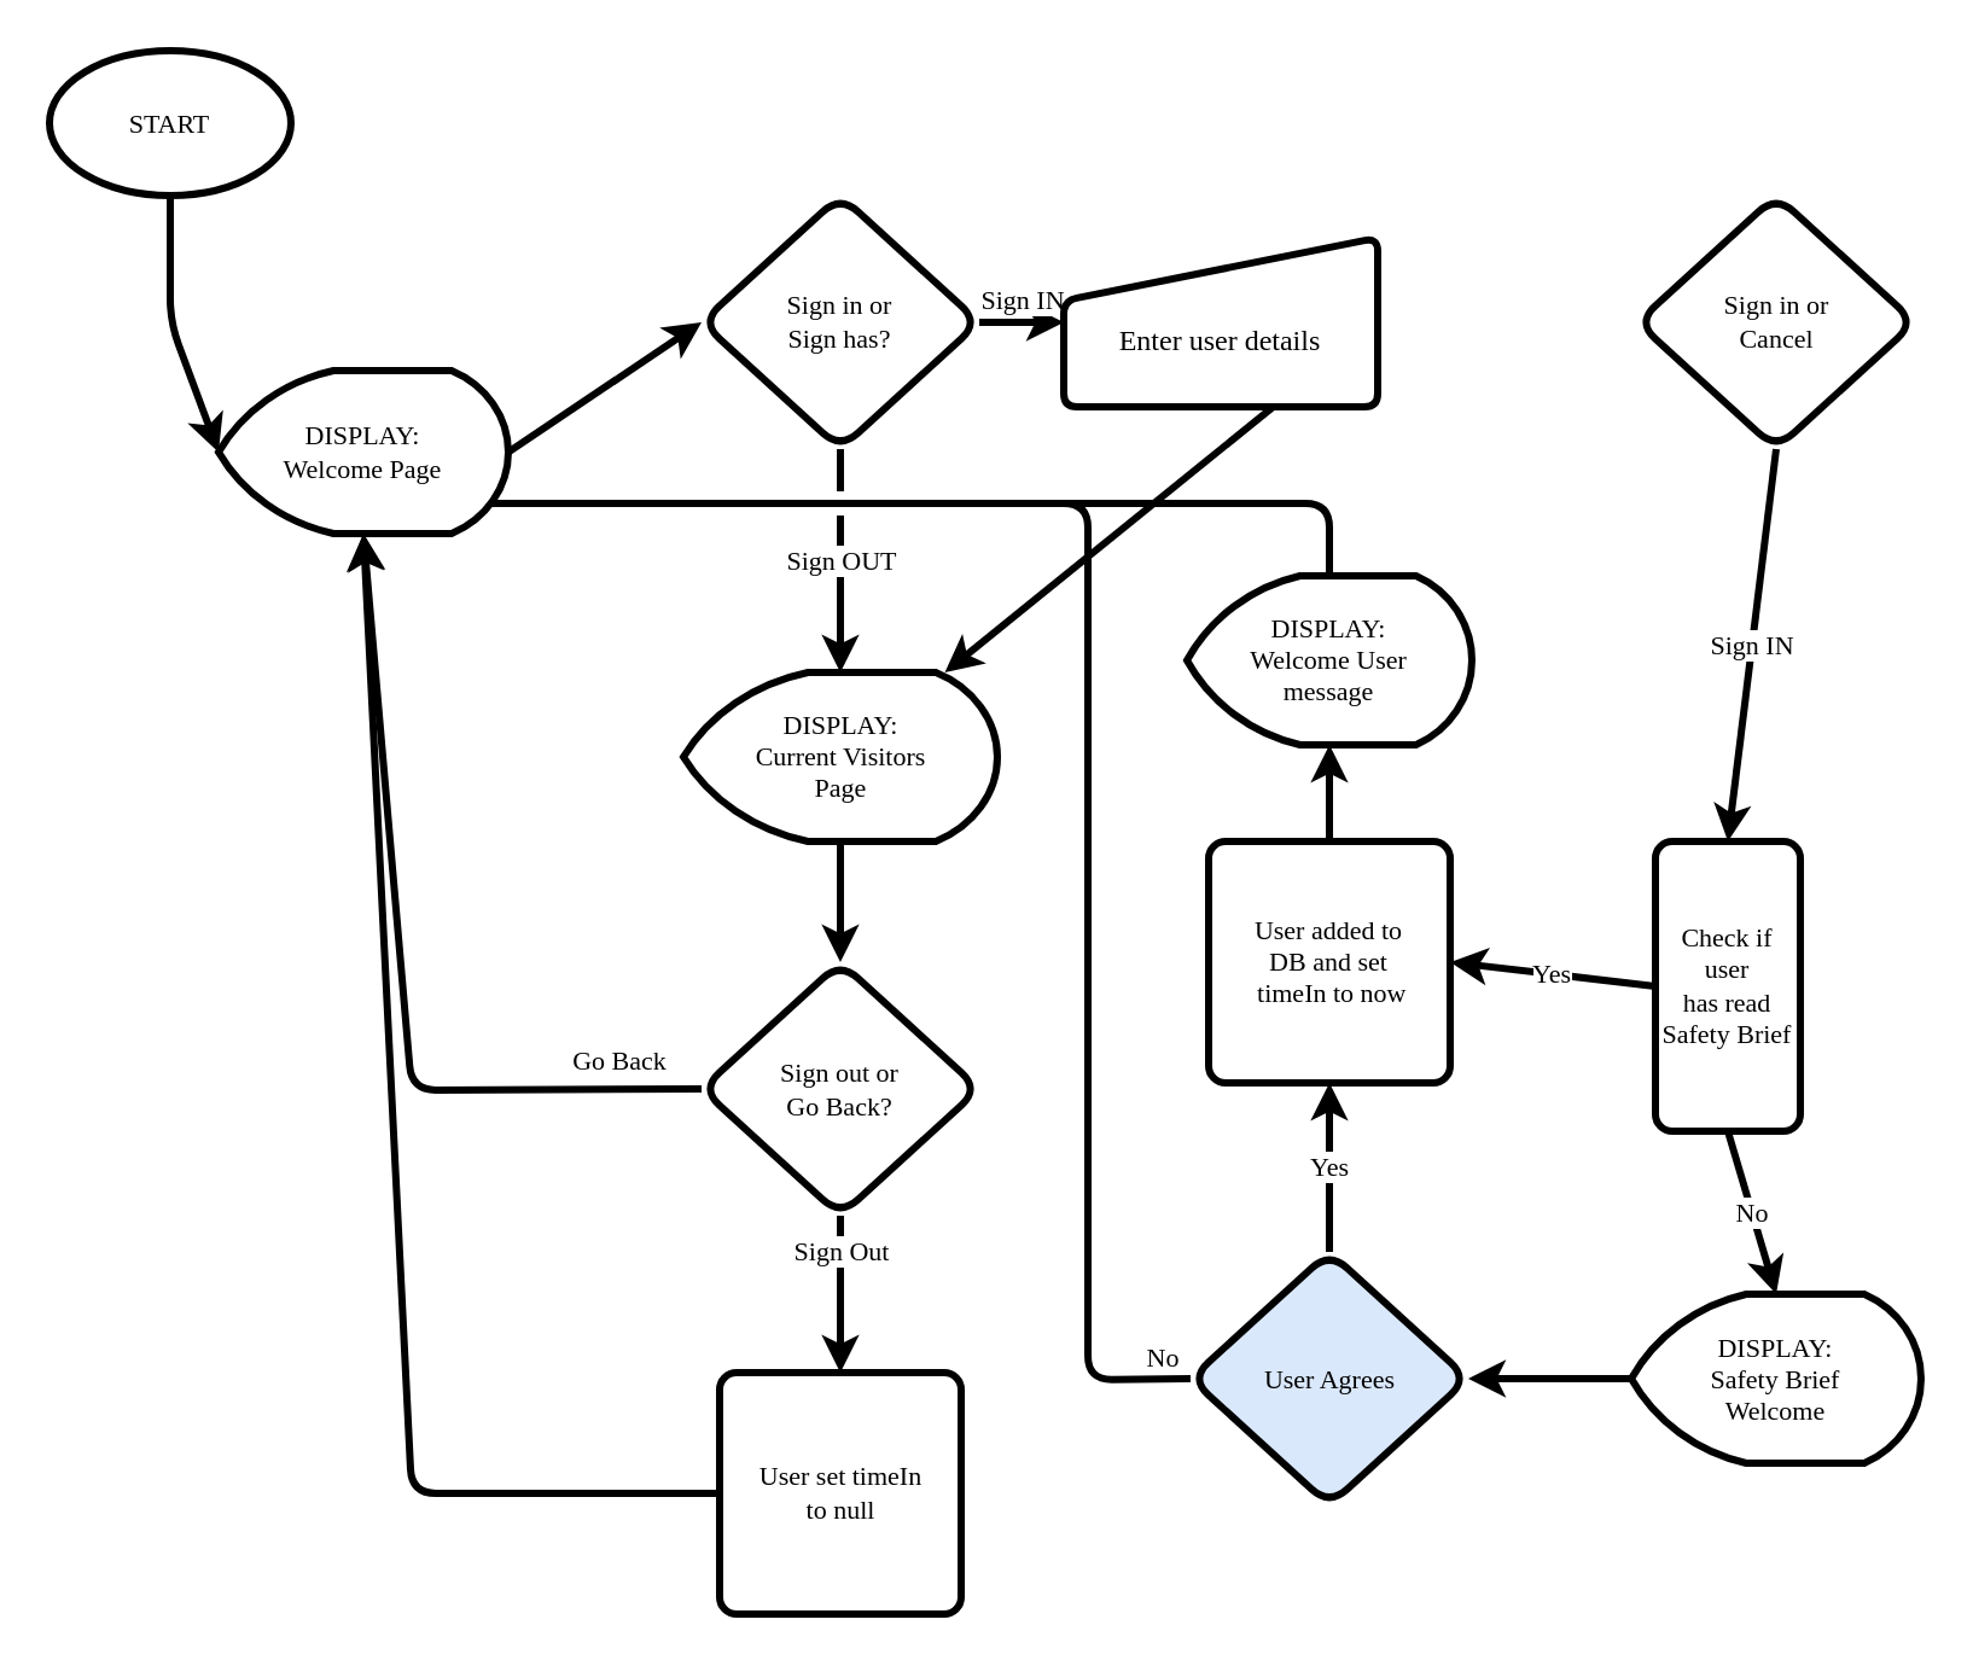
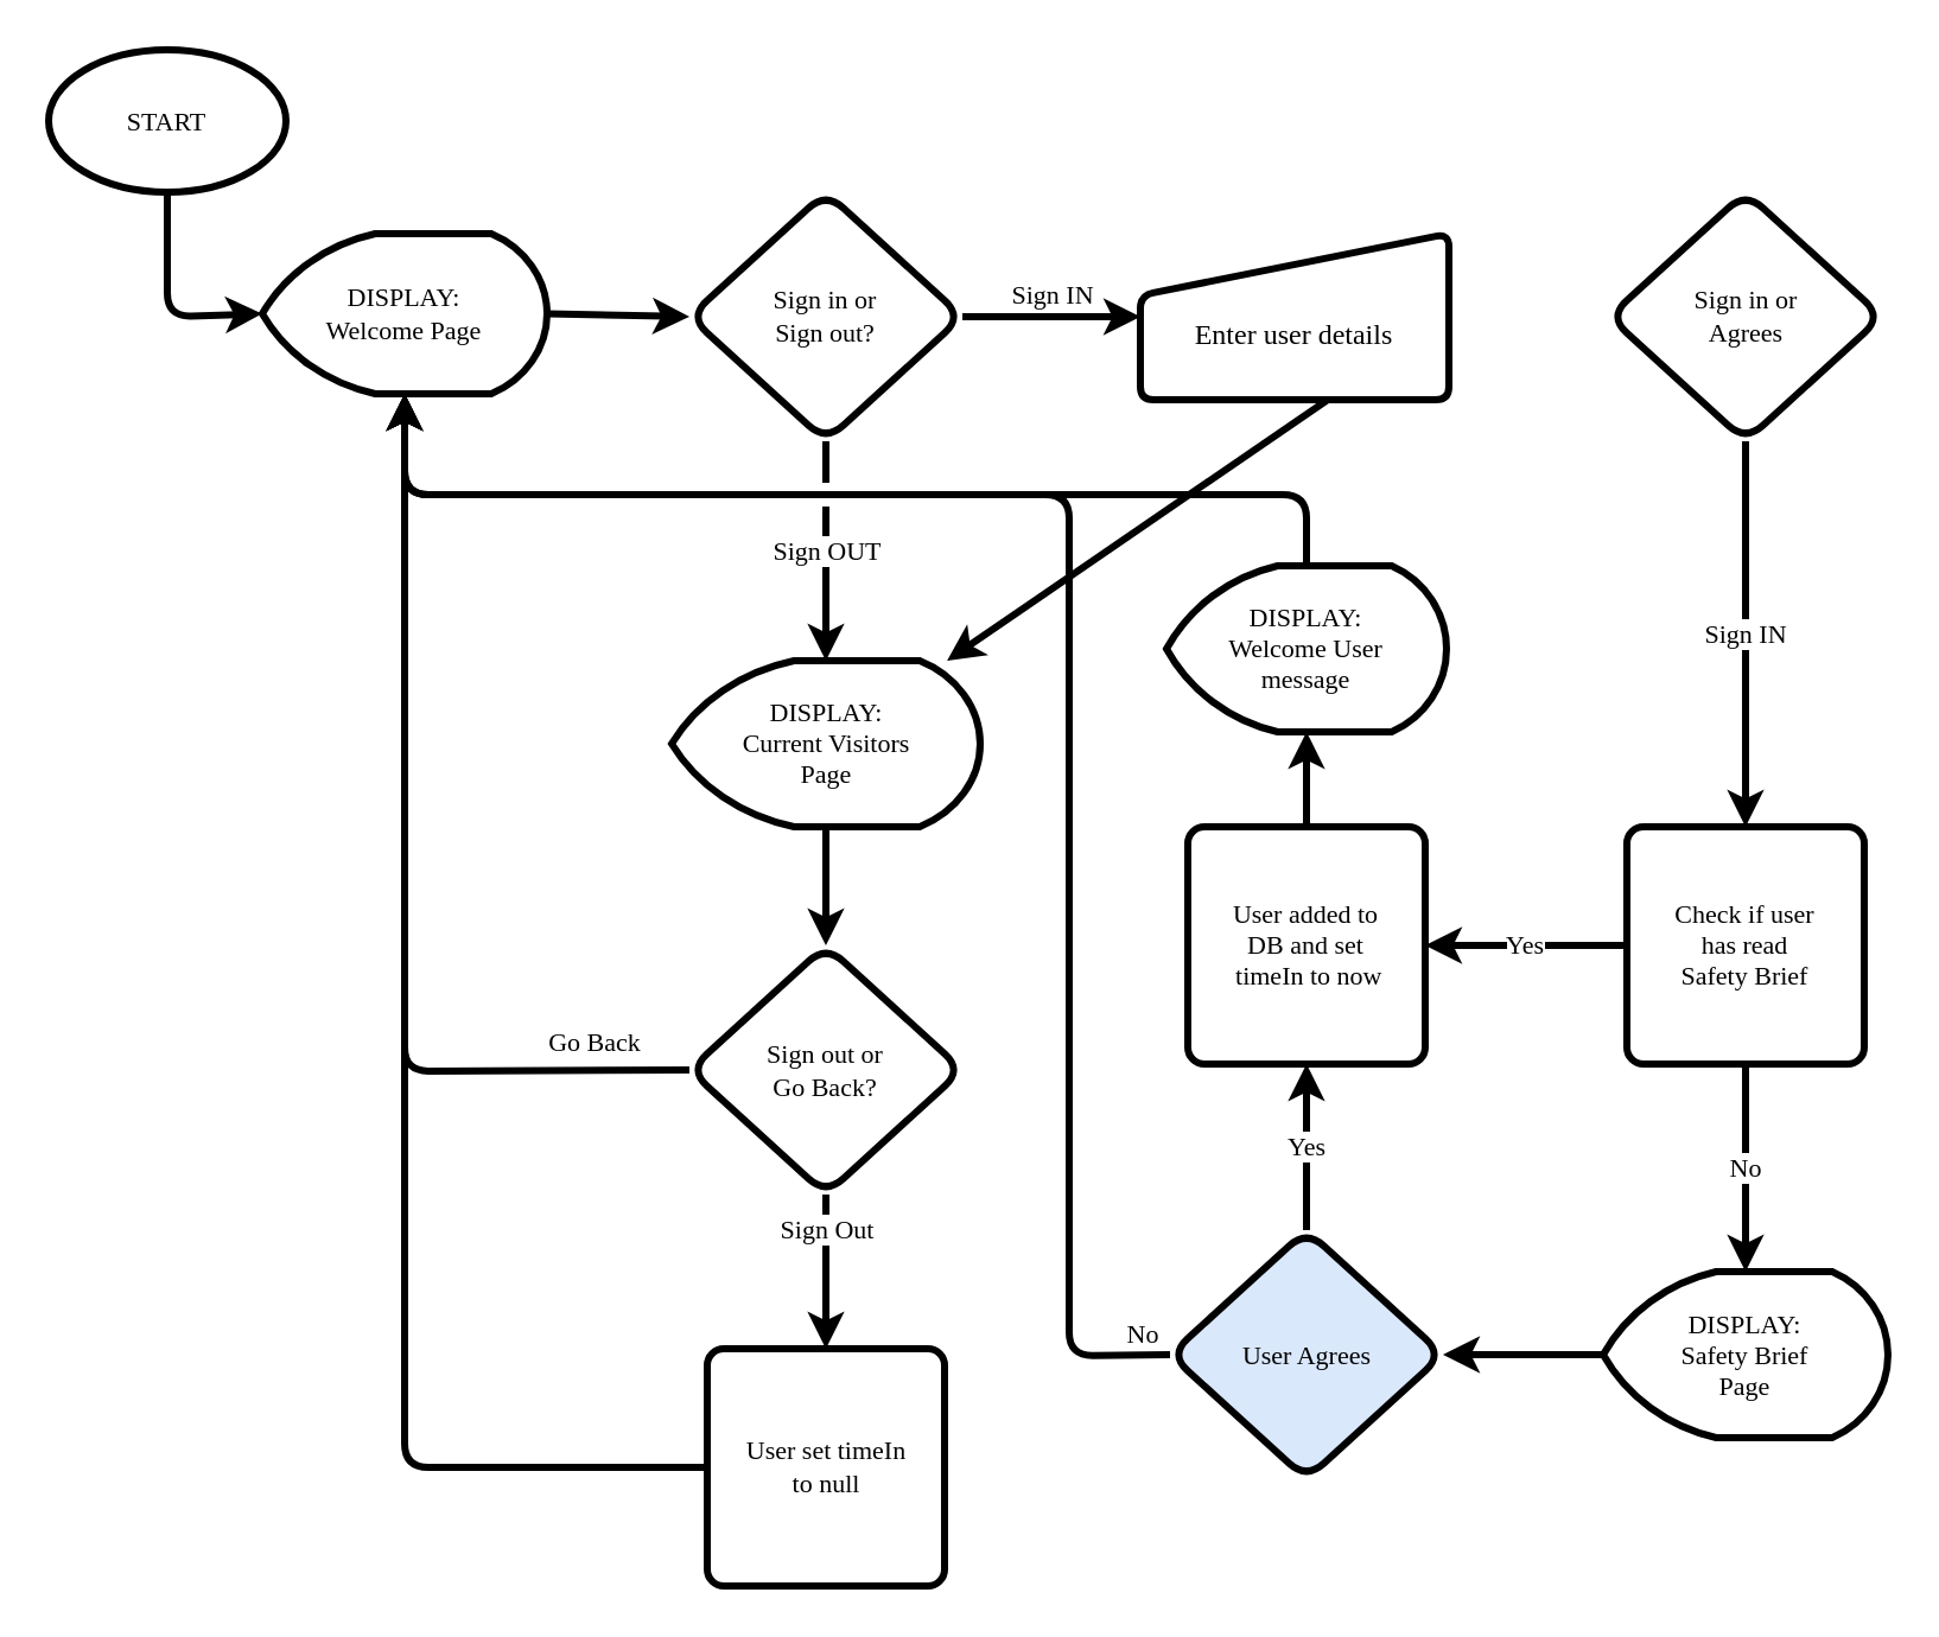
- <mxCell id="19" value="Sign in or&lt;br&gt;Sign has?" style="rhombus;whiteSpace=wrap;html=1;fontSize=11;fontFamily=Tahoma;strokeWidth=3;rounded=1;shadow=0;" vertex="1" parent="1"><mxGeometry x="290" y="80.5" width="115" height="105" as="geometry" /></mxCell>
+ <mxCell id="19" value="Sign in or&lt;br&gt;Sign out?" style="rhombus;whiteSpace=wrap;html=1;fontSize=11;fontFamily=Tahoma;strokeWidth=3;rounded=1;shadow=0;" vertex="1" parent="1"><mxGeometry x="290" y="80.5" width="115" height="105" as="geometry" /></mxCell>
- <mxCell id="5" value="&lt;br&gt;Enter user details" style="html=1;strokeWidth=3;shape=manualInput;whiteSpace=wrap;rounded=1;size=26;arcSize=11;shadow=0;sketch=0;verticalAlign=middle;labelPosition=center;verticalLabelPosition=middle;align=center;fontFamily=Tahoma;" vertex="1" parent="1"><mxGeometry x="440" y="98" width="130" height="70" as="geometry" /></mxCell>
+ <mxCell id="5" value="&lt;br&gt;Enter user details" style="html=1;strokeWidth=3;shape=manualInput;whiteSpace=wrap;rounded=1;size=26;arcSize=11;shadow=0;sketch=0;verticalAlign=middle;labelPosition=center;verticalLabelPosition=middle;align=center;fontFamily=Tahoma;" vertex="1" parent="1"><mxGeometry x="480" y="98" width="130" height="70" as="geometry" /></mxCell>
- <mxCell id="20" value="Sign in or&lt;br&gt;Cancel" style="rhombus;whiteSpace=wrap;html=1;fontSize=11;fontFamily=Tahoma;strokeWidth=3;rounded=1;shadow=0;" vertex="1" parent="1"><mxGeometry x="677.5" y="80.5" width="115" height="105" as="geometry" /></mxCell>
+ <mxCell id="20" value="Sign in or&lt;br&gt;Agrees" style="rhombus;whiteSpace=wrap;html=1;fontSize=11;fontFamily=Tahoma;strokeWidth=3;rounded=1;shadow=0;" vertex="1" parent="1"><mxGeometry x="677.5" y="80.5" width="115" height="105" as="geometry" /></mxCell>
- <mxCell id="31" value="DISPLAY:&lt;br&gt;Welcome Page" style="strokeWidth=3;html=1;shape=mxgraph.flowchart.display;whiteSpace=wrap;rounded=1;shadow=0;strokeColor=default;fontFamily=Tahoma;fontSize=11;fontColor=default;fillColor=default;" vertex="1" parent="1"><mxGeometry x="90" y="153" width="120" height="67.5" as="geometry" /></mxCell>
+ <mxCell id="31" value="DISPLAY:&lt;br&gt;Welcome Page" style="strokeWidth=3;html=1;shape=mxgraph.flowchart.display;whiteSpace=wrap;rounded=1;shadow=0;strokeColor=default;fontFamily=Tahoma;fontSize=11;fontColor=default;fillColor=default;" vertex="1" parent="1"><mxGeometry x="110" y="98" width="120" height="67.5" as="geometry" /></mxCell>
- <mxCell id="9" value="Check if user &lt;br&gt;has read &lt;br&gt;Safety Brief" style="rounded=1;whiteSpace=wrap;html=1;absoluteArcSize=1;arcSize=14;strokeWidth=3;shadow=0;strokeColor=default;fontFamily=Tahoma;fontSize=11;fontColor=default;fillColor=default;" vertex="1" parent="1"><mxGeometry x="685" y="348" width="60" height="120" as="geometry" /></mxCell>
+ <mxCell id="9" value="Check if user &lt;br&gt;has read &lt;br&gt;Safety Brief" style="rounded=1;whiteSpace=wrap;html=1;absoluteArcSize=1;arcSize=14;strokeWidth=3;shadow=0;strokeColor=default;fontFamily=Tahoma;fontSize=11;fontColor=default;fillColor=default;" vertex="1" parent="1"><mxGeometry x="685" y="348" width="100" height="100" as="geometry" /></mxCell>
- <mxCell id="14" value="DISPLAY:&lt;br&gt;Safety Brief &lt;br&gt;Welcome" style="strokeWidth=3;html=1;shape=mxgraph.flowchart.display;whiteSpace=wrap;rounded=1;shadow=0;strokeColor=default;fontFamily=Tahoma;fontSize=11;fontColor=default;fillColor=default;" vertex="1" parent="1"><mxGeometry x="675" y="535.5" width="120" height="70" as="geometry" /></mxCell>
+ <mxCell id="14" value="DISPLAY:&lt;br&gt;Safety Brief &lt;br&gt;Page" style="strokeWidth=3;html=1;shape=mxgraph.flowchart.display;whiteSpace=wrap;rounded=1;shadow=0;strokeColor=default;fontFamily=Tahoma;fontSize=11;fontColor=default;fillColor=default;" vertex="1" parent="1"><mxGeometry x="675" y="535.5" width="120" height="70" as="geometry" /></mxCell>
